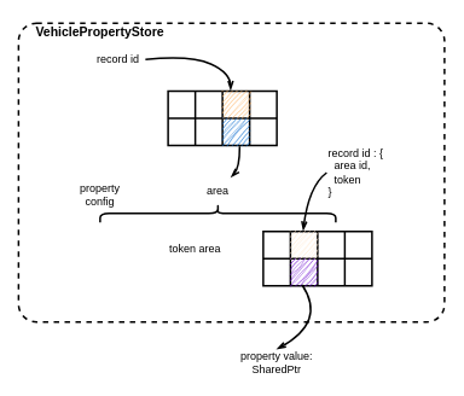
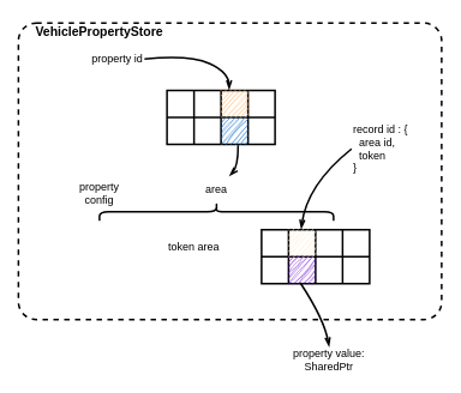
- <mxCell id="16" value="record id" style="text;html=1;align=center;verticalAlign=middle;whiteSpace=wrap;rounded=0;" vertex="1" parent="1"><mxGeometry x="100" y="50" width="60" height="30" as="geometry" /></mxCell>
+ <mxCell id="16" value="property id" style="text;html=1;align=center;verticalAlign=middle;whiteSpace=wrap;rounded=0;" vertex="1" parent="1"><mxGeometry x="100" y="50" width="60" height="30" as="geometry" /></mxCell>
- <mxCell id="32" value="record id : {&lt;div&gt;&amp;nbsp; area id,&lt;/div&gt;&lt;div&gt;&amp;nbsp; token&lt;/div&gt;&lt;div&gt;}&lt;/div&gt;" style="text;html=1;align=left;verticalAlign=middle;whiteSpace=wrap;rounded=0;" vertex="1" parent="1"><mxGeometry x="360" y="157.5" width="70" height="65" as="geometry" /></mxCell>
+ <mxCell id="32" value="record id : {&lt;div&gt;&amp;nbsp; area id,&lt;/div&gt;&lt;div&gt;&amp;nbsp; token&lt;/div&gt;&lt;div&gt;}&lt;/div&gt;" style="text;html=1;align=left;verticalAlign=middle;whiteSpace=wrap;rounded=0;" vertex="1" parent="1"><mxGeometry x="390" y="132.5" width="70" height="65" as="geometry" /></mxCell>
- <mxCell id="34" value="property value: SharedPtr" style="text;html=1;align=center;verticalAlign=middle;whiteSpace=wrap;rounded=0;" vertex="1" parent="1"><mxGeometry x="260" y="385" width="90" height="30" as="geometry" /></mxCell>
+ <mxCell id="34" value="property value: SharedPtr" style="text;html=1;align=center;verticalAlign=middle;whiteSpace=wrap;rounded=0;" vertex="1" parent="1"><mxGeometry x="320" y="385" width="90" height="30" as="geometry" /></mxCell>
